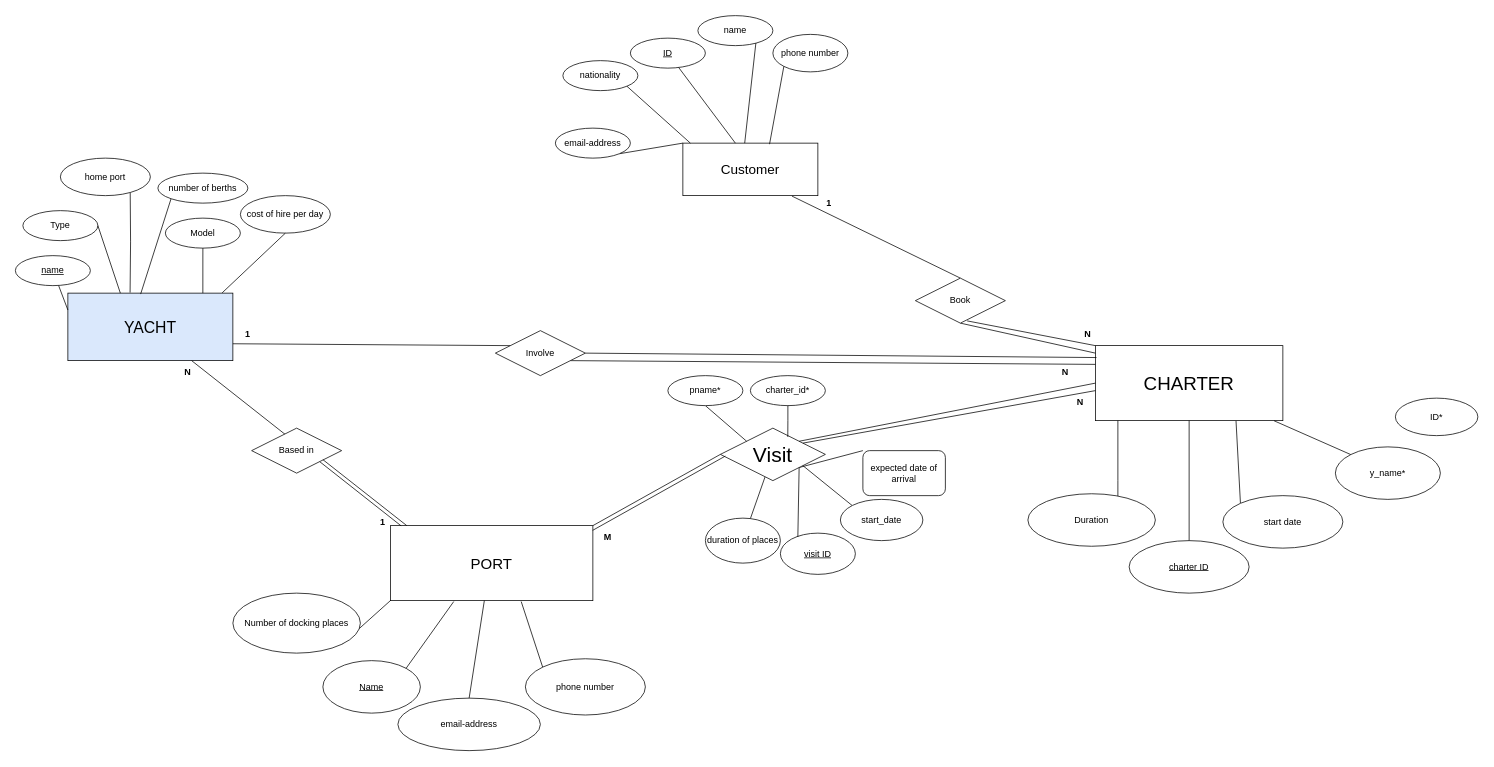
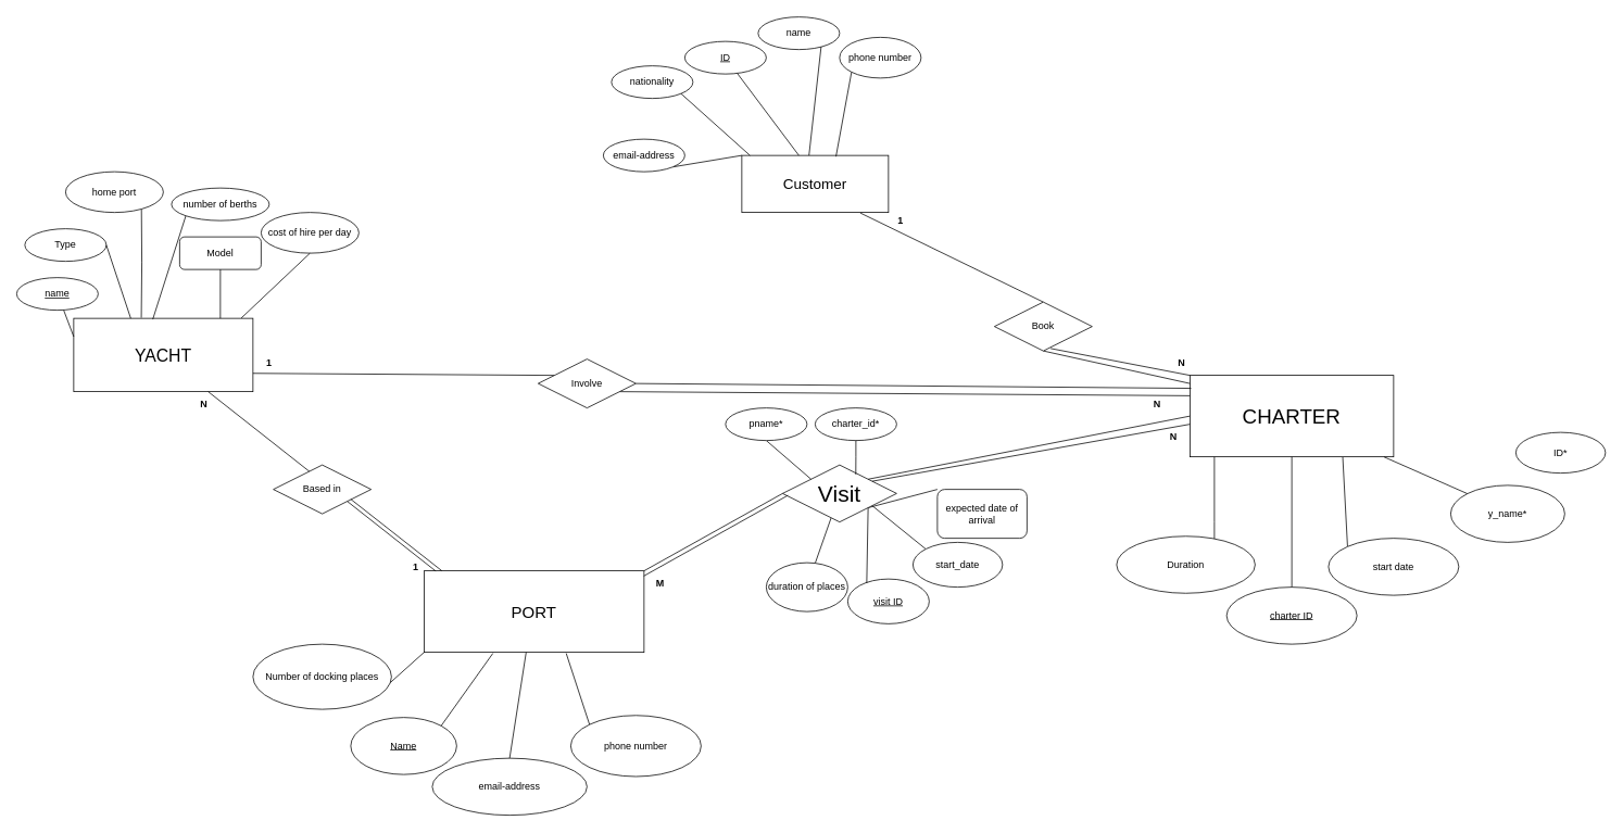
- <mxCell id="17" value="Model" style="ellipse;whiteSpace=wrap;html=1;align=center;" parent="1" vertex="1"><mxGeometry x="220" y="290" width="100" height="40" as="geometry" /></mxCell>
+ <mxCell id="17" value="Model" style="whiteSpace=wrap;html=1;align=center;rounded=1;" parent="1" vertex="1"><mxGeometry x="220" y="290" width="100" height="40" as="geometry" /></mxCell>
- <mxCell id="13" value="&lt;font style=&quot;font-size: 21px;&quot;&gt;YACHT&lt;/font&gt;" style="whiteSpace=wrap;html=1;align=center;fillColor=#dae8fc;" parent="1" vertex="1"><mxGeometry x="90" y="390" width="220" height="90" as="geometry" /></mxCell>
+ <mxCell id="13" value="&lt;font style=&quot;font-size: 21px;&quot;&gt;YACHT&lt;/font&gt;" style="whiteSpace=wrap;html=1;align=center;" parent="1" vertex="1"><mxGeometry x="90" y="390" width="220" height="90" as="geometry" /></mxCell>
